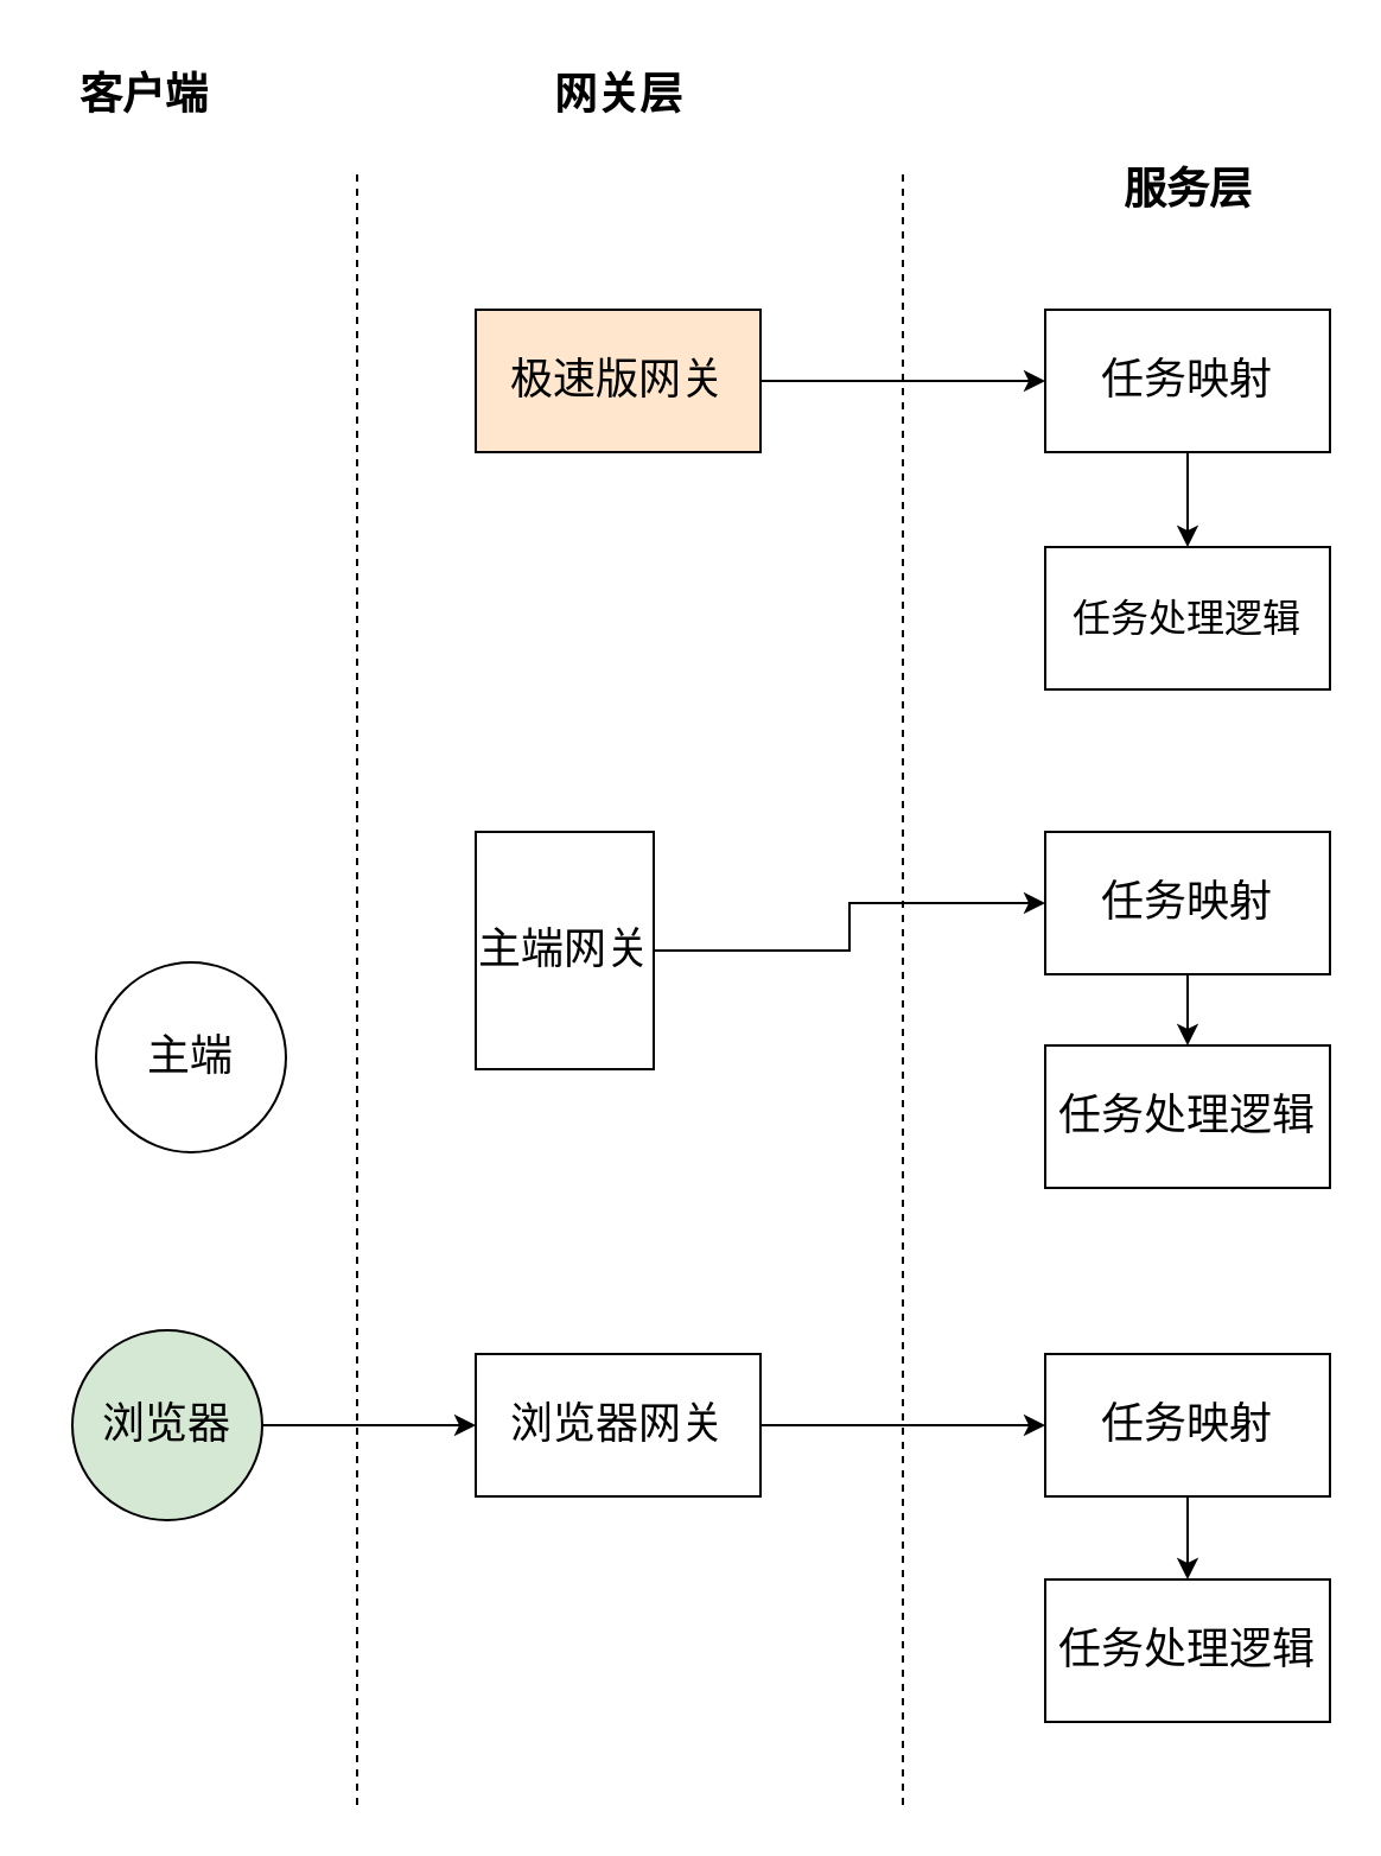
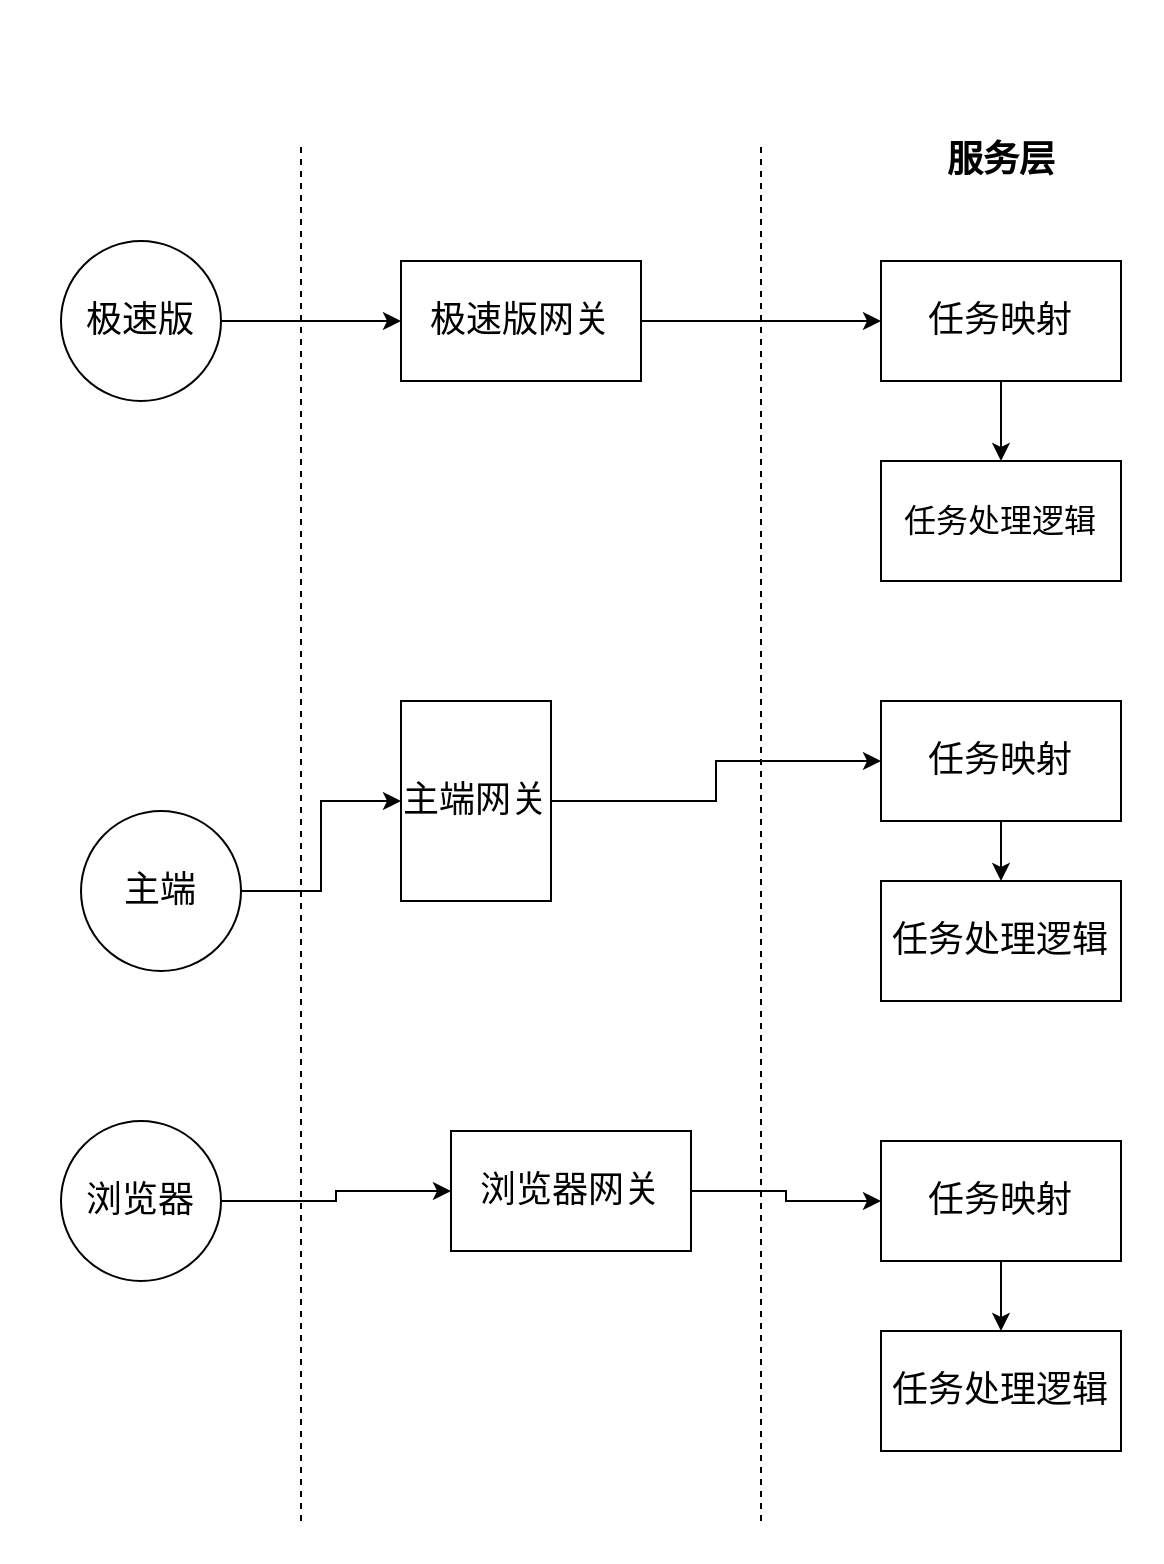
- <mxCell id="25" value="&lt;b&gt;&lt;font style=&quot;font-size: 18px;&quot;&gt;客户端&lt;/font&gt;&lt;/b&gt;" style="text;html=1;align=center;verticalAlign=middle;resizable=0;points=[];autosize=1;strokeColor=none;fillColor=none;" parent="1" vertex="1"><mxGeometry x="20" y="20" width="80" height="40" as="geometry" /></mxCell>
- <mxCell id="26" value="&lt;b&gt;&lt;font style=&quot;font-size: 18px;&quot;&gt;网关层&lt;/font&gt;&lt;/b&gt;" style="text;html=1;align=center;verticalAlign=middle;resizable=0;points=[];autosize=1;strokeColor=none;fillColor=none;" parent="1" vertex="1"><mxGeometry x="220" y="20" width="80" height="40" as="geometry" /></mxCell>
+ <mxCell id="3" value="&lt;font style=&quot;font-size: 18px;&quot;&gt;极速版&lt;/font&gt;" style="ellipse;whiteSpace=wrap;html=1;aspect=fixed;" parent="1" vertex="1"><mxGeometry x="30" y="120" width="80" height="80" as="geometry" /></mxCell>
+ <mxCell id="2" value="" style="edgeStyle=orthogonalEdgeStyle;rounded=0;orthogonalLoop=1;jettySize=auto;html=1;" parent="1" source="3" target="9" edge="1"><mxGeometry relative="1" as="geometry" /></mxCell>
- <mxCell id="9" value="&lt;font style=&quot;font-size: 18px;&quot;&gt;极速版网关&lt;/font&gt;" style="rounded=0;whiteSpace=wrap;html=1;fillColor=#ffe6cc;" parent="1" vertex="1"><mxGeometry x="200" y="130" width="120" height="60" as="geometry" /></mxCell>
+ <mxCell id="9" value="&lt;font style=&quot;font-size: 18px;&quot;&gt;极速版网关&lt;/font&gt;" style="rounded=0;whiteSpace=wrap;html=1;" parent="1" vertex="1"><mxGeometry x="200" y="130" width="120" height="60" as="geometry" /></mxCell>
+ <mxCell id="4" value="" style="edgeStyle=orthogonalEdgeStyle;rounded=0;orthogonalLoop=1;jettySize=auto;html=1;" parent="1" source="5" target="11" edge="1"><mxGeometry relative="1" as="geometry" /></mxCell>
- <mxCell id="7" value="&lt;font style=&quot;font-size: 18px;&quot;&gt;浏览器&lt;/font&gt;" style="ellipse;whiteSpace=wrap;html=1;aspect=fixed;fillColor=#d5e8d4;" parent="1" vertex="1"><mxGeometry x="30" y="560" width="80" height="80" as="geometry" /></mxCell>
+ <mxCell id="7" value="&lt;font style=&quot;font-size: 18px;&quot;&gt;浏览器&lt;/font&gt;" style="ellipse;whiteSpace=wrap;html=1;aspect=fixed;" parent="1" vertex="1"><mxGeometry x="30" y="560" width="80" height="80" as="geometry" /></mxCell>
- <mxCell id="13" value="&lt;font style=&quot;font-size: 18px;&quot;&gt;浏览器网关&lt;/font&gt;" style="rounded=0;whiteSpace=wrap;html=1;" parent="1" vertex="1"><mxGeometry x="200" y="570" width="120" height="60" as="geometry" /></mxCell>
+ <mxCell id="13" value="&lt;font style=&quot;font-size: 18px;&quot;&gt;浏览器网关&lt;/font&gt;" style="rounded=0;whiteSpace=wrap;html=1;" parent="1" vertex="1"><mxGeometry x="225" y="565" width="120" height="60" as="geometry" /></mxCell>
